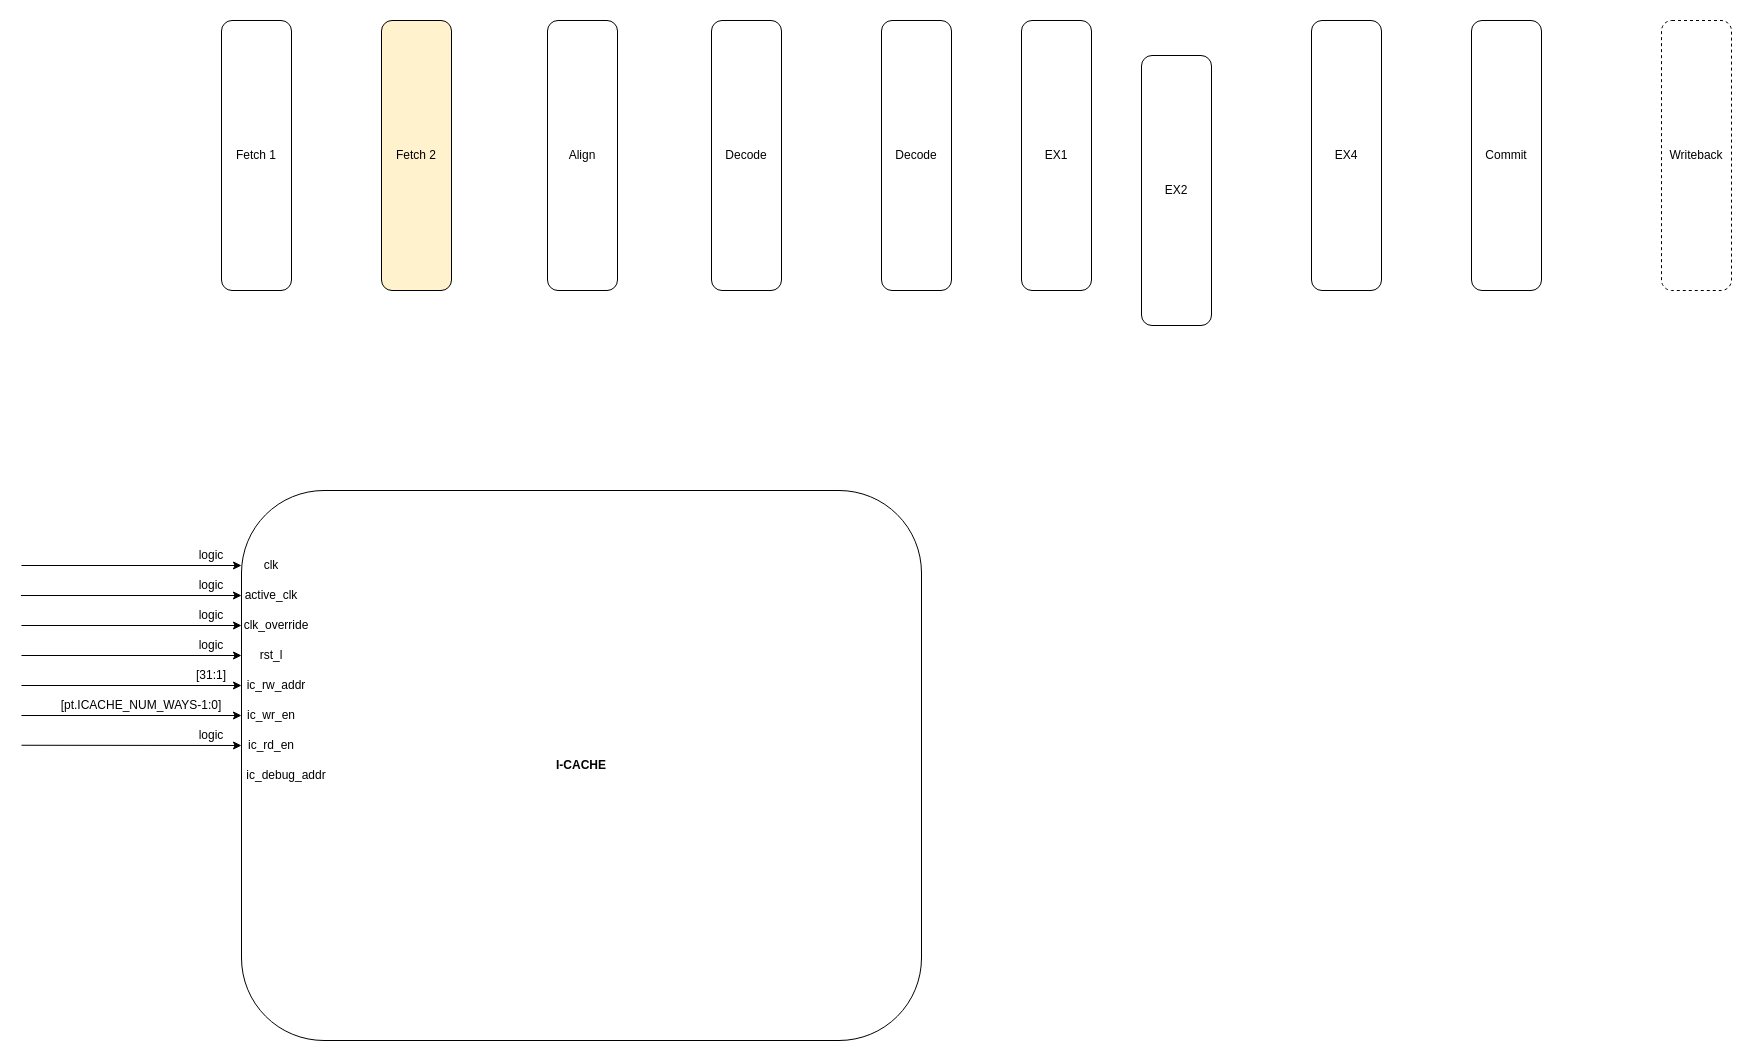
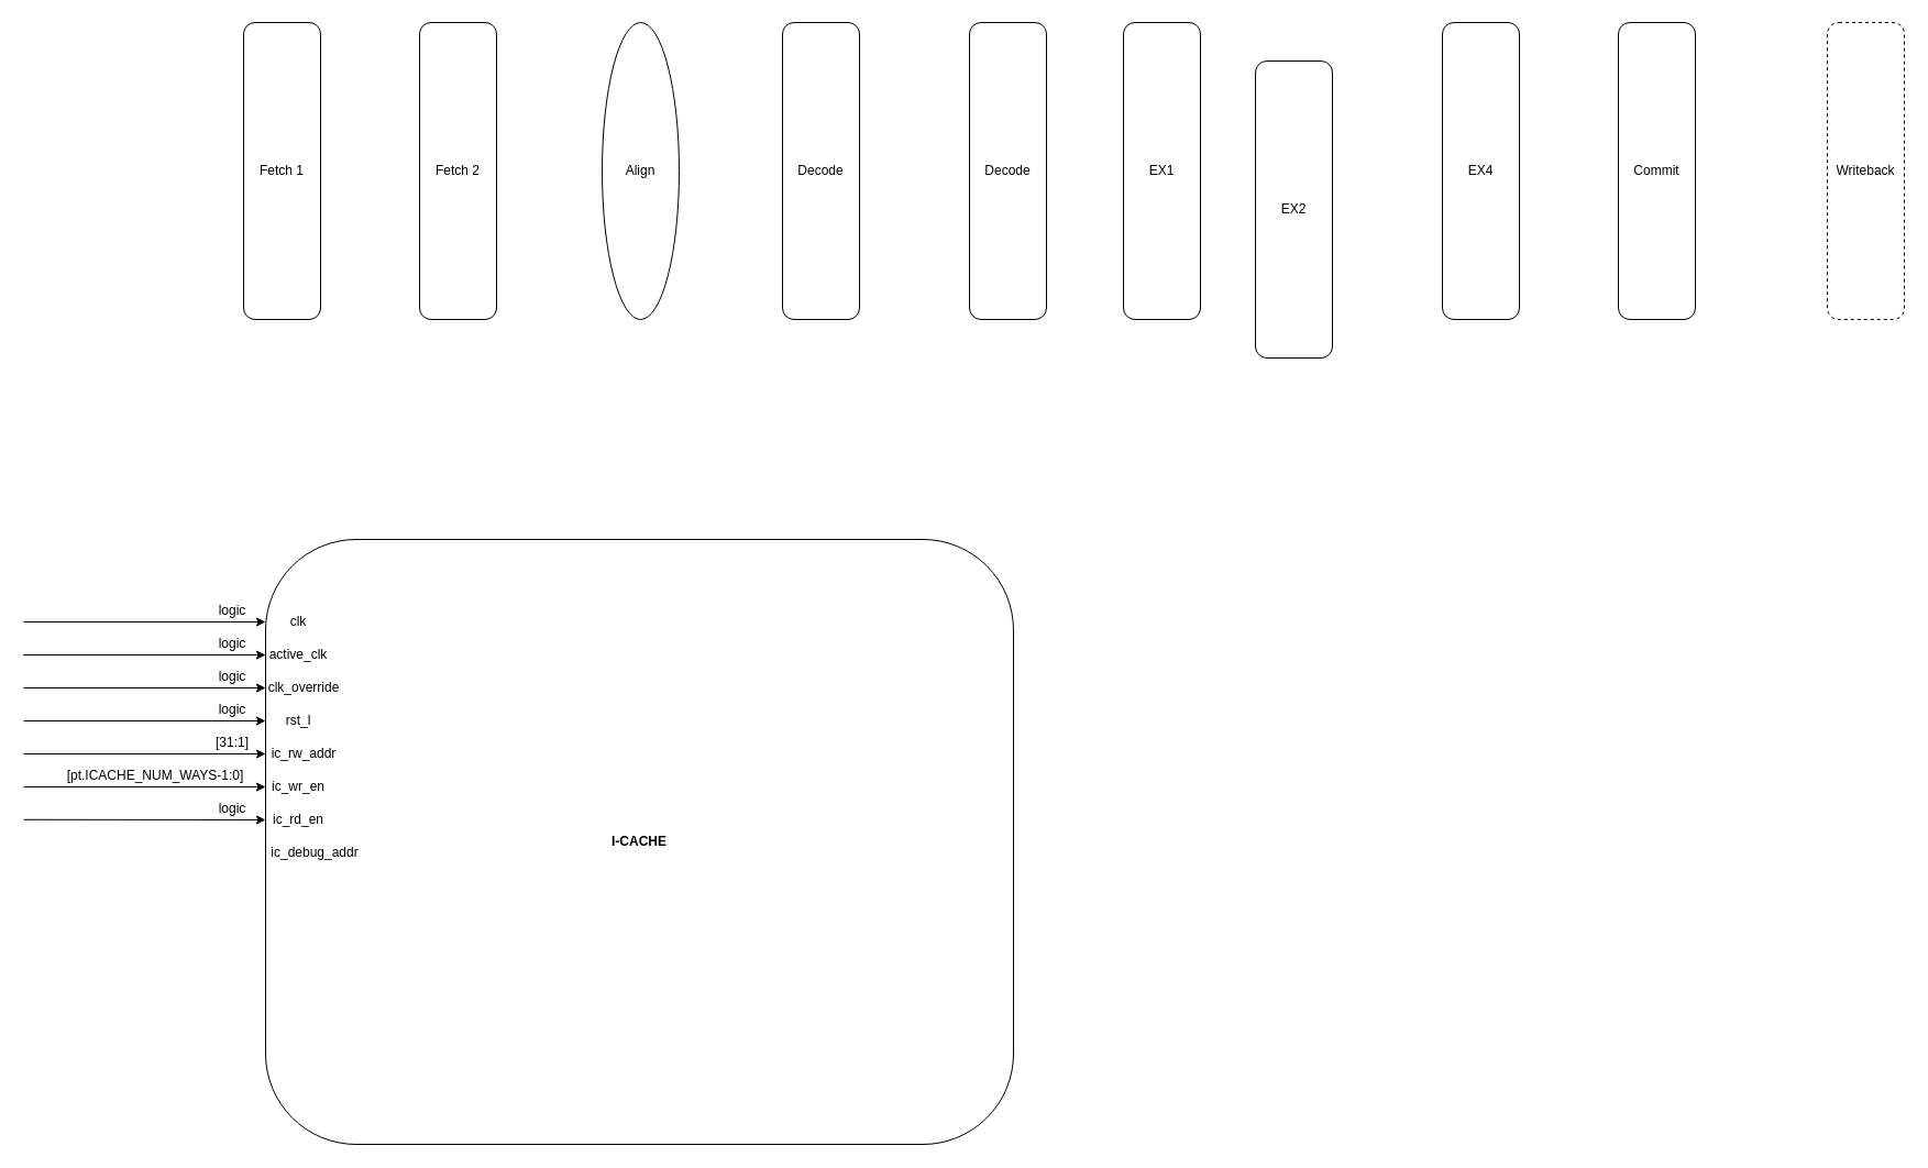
- <mxCell id="3" value="Fetch 2" style="rounded=1;whiteSpace=wrap;html=1;fillColor=#fff2cc;" vertex="1" parent="1"><mxGeometry x="381" y="20" width="70" height="270" as="geometry" /></mxCell>
+ <mxCell id="3" value="Fetch 2" style="rounded=1;whiteSpace=wrap;html=1;" vertex="1" parent="1"><mxGeometry x="381" y="20" width="70" height="270" as="geometry" /></mxCell>
- <mxCell id="4" value="Align" style="rounded=1;whiteSpace=wrap;html=1;" vertex="1" parent="1"><mxGeometry x="547" y="20" width="70" height="270" as="geometry" /></mxCell>
+ <mxCell id="4" value="Align" style="ellipse;whiteSpace=wrap;html=1;" vertex="1" parent="1"><mxGeometry x="547" y="20" width="70" height="270" as="geometry" /></mxCell>
